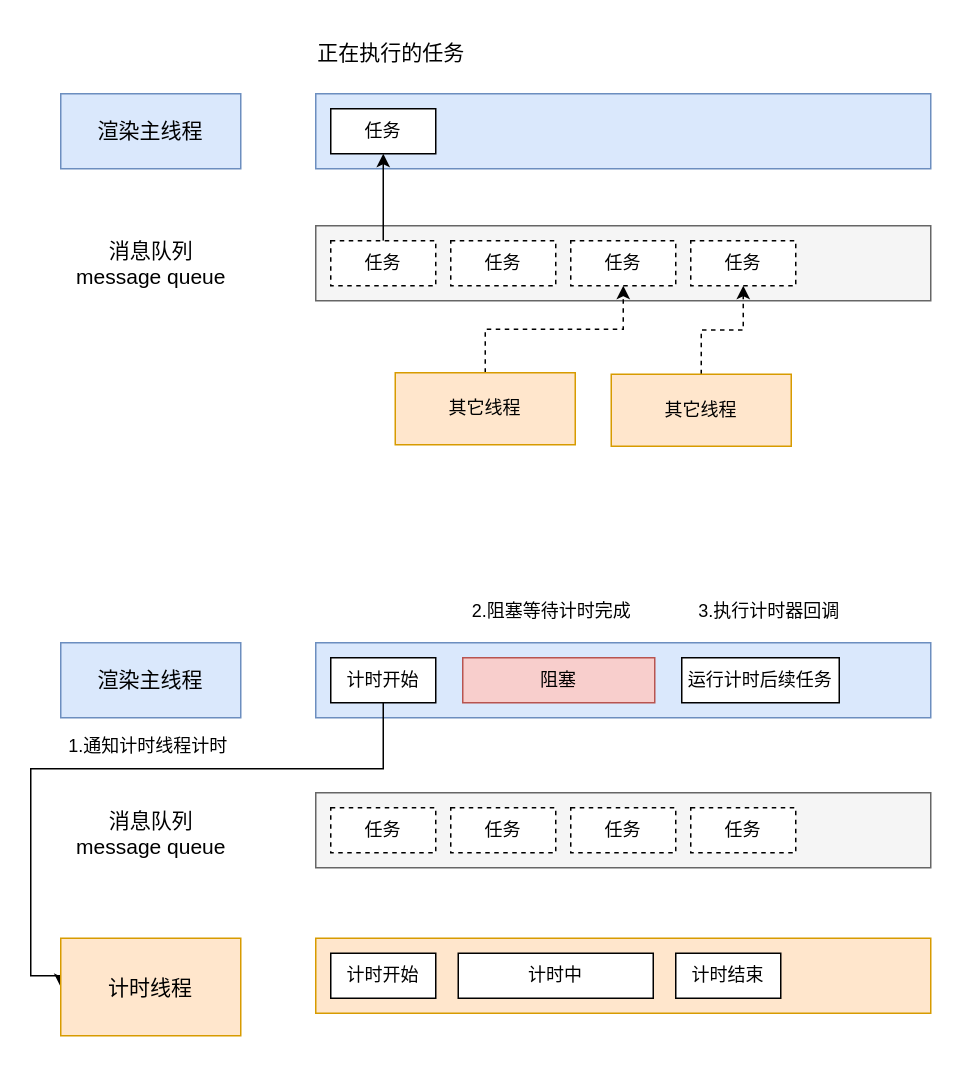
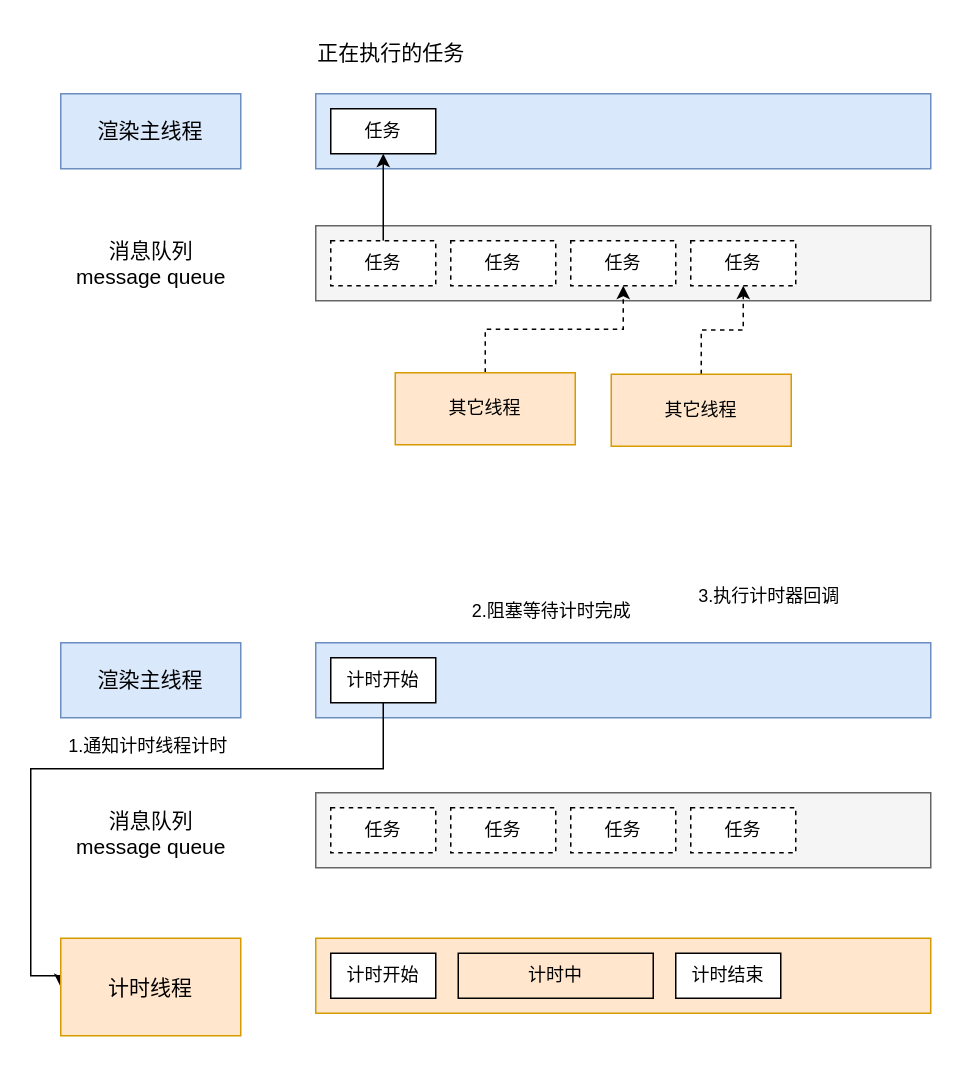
- <mxCell id="39" value="3.执行计时器回调" style="text;html=1;align=center;verticalAlign=middle;resizable=0;points=[];autosize=1;strokeColor=none;fillColor=none;" vertex="1" parent="1"><mxGeometry x="456" y="394" width="112" height="26" as="geometry" /></mxCell>
+ <mxCell id="39" value="3.执行计时器回调" style="text;html=1;align=center;verticalAlign=middle;resizable=0;points=[];autosize=1;strokeColor=none;fillColor=none;" vertex="1" parent="1"><mxGeometry x="456" y="384" width="112" height="26" as="geometry" /></mxCell>
- <mxCell id="34" value="阻塞" style="rounded=0;whiteSpace=wrap;html=1;fillColor=#f8cecc;strokeColor=#b85450;" vertex="1" parent="1"><mxGeometry x="308" y="438" width="128" height="30" as="geometry" /></mxCell>
- <mxCell id="35" value="运行计时后续任务" style="rounded=0;whiteSpace=wrap;html=1;" vertex="1" parent="1"><mxGeometry x="454" y="438" width="105" height="30" as="geometry" /></mxCell>
- <mxCell id="32" value="计时中" style="rounded=0;whiteSpace=wrap;html=1;" vertex="1" parent="1"><mxGeometry x="305" y="635" width="130" height="30" as="geometry" /></mxCell>
+ <mxCell id="32" value="计时中" style="rounded=0;whiteSpace=wrap;html=1;fillColor=#ffe6cc;" vertex="1" parent="1"><mxGeometry x="305" y="635" width="130" height="30" as="geometry" /></mxCell>
